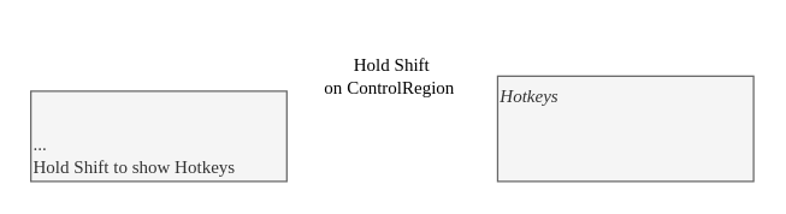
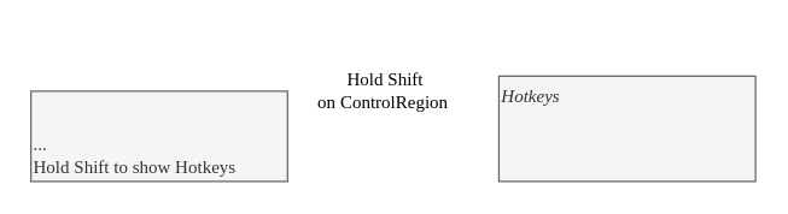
- <mxCell id="4" value="Hold Shift&lt;br&gt;on ControlRegion&amp;nbsp;" style="text;html=1;strokeColor=none;fillColor=none;align=center;verticalAlign=middle;whiteSpace=wrap;rounded=0;fontFamily=Inconsolata;" vertex="1" parent="1"><mxGeometry x="210" y="20" width="100" height="60" as="geometry" /></mxCell>
+ <mxCell id="4" value="Hold Shift&lt;br&gt;on ControlRegion&amp;nbsp;" style="text;html=1;strokeColor=none;fillColor=none;align=center;verticalAlign=middle;whiteSpace=wrap;rounded=0;fontFamily=Inconsolata;" vertex="1" parent="1"><mxGeometry x="205" y="30" width="100" height="60" as="geometry" /></mxCell>
